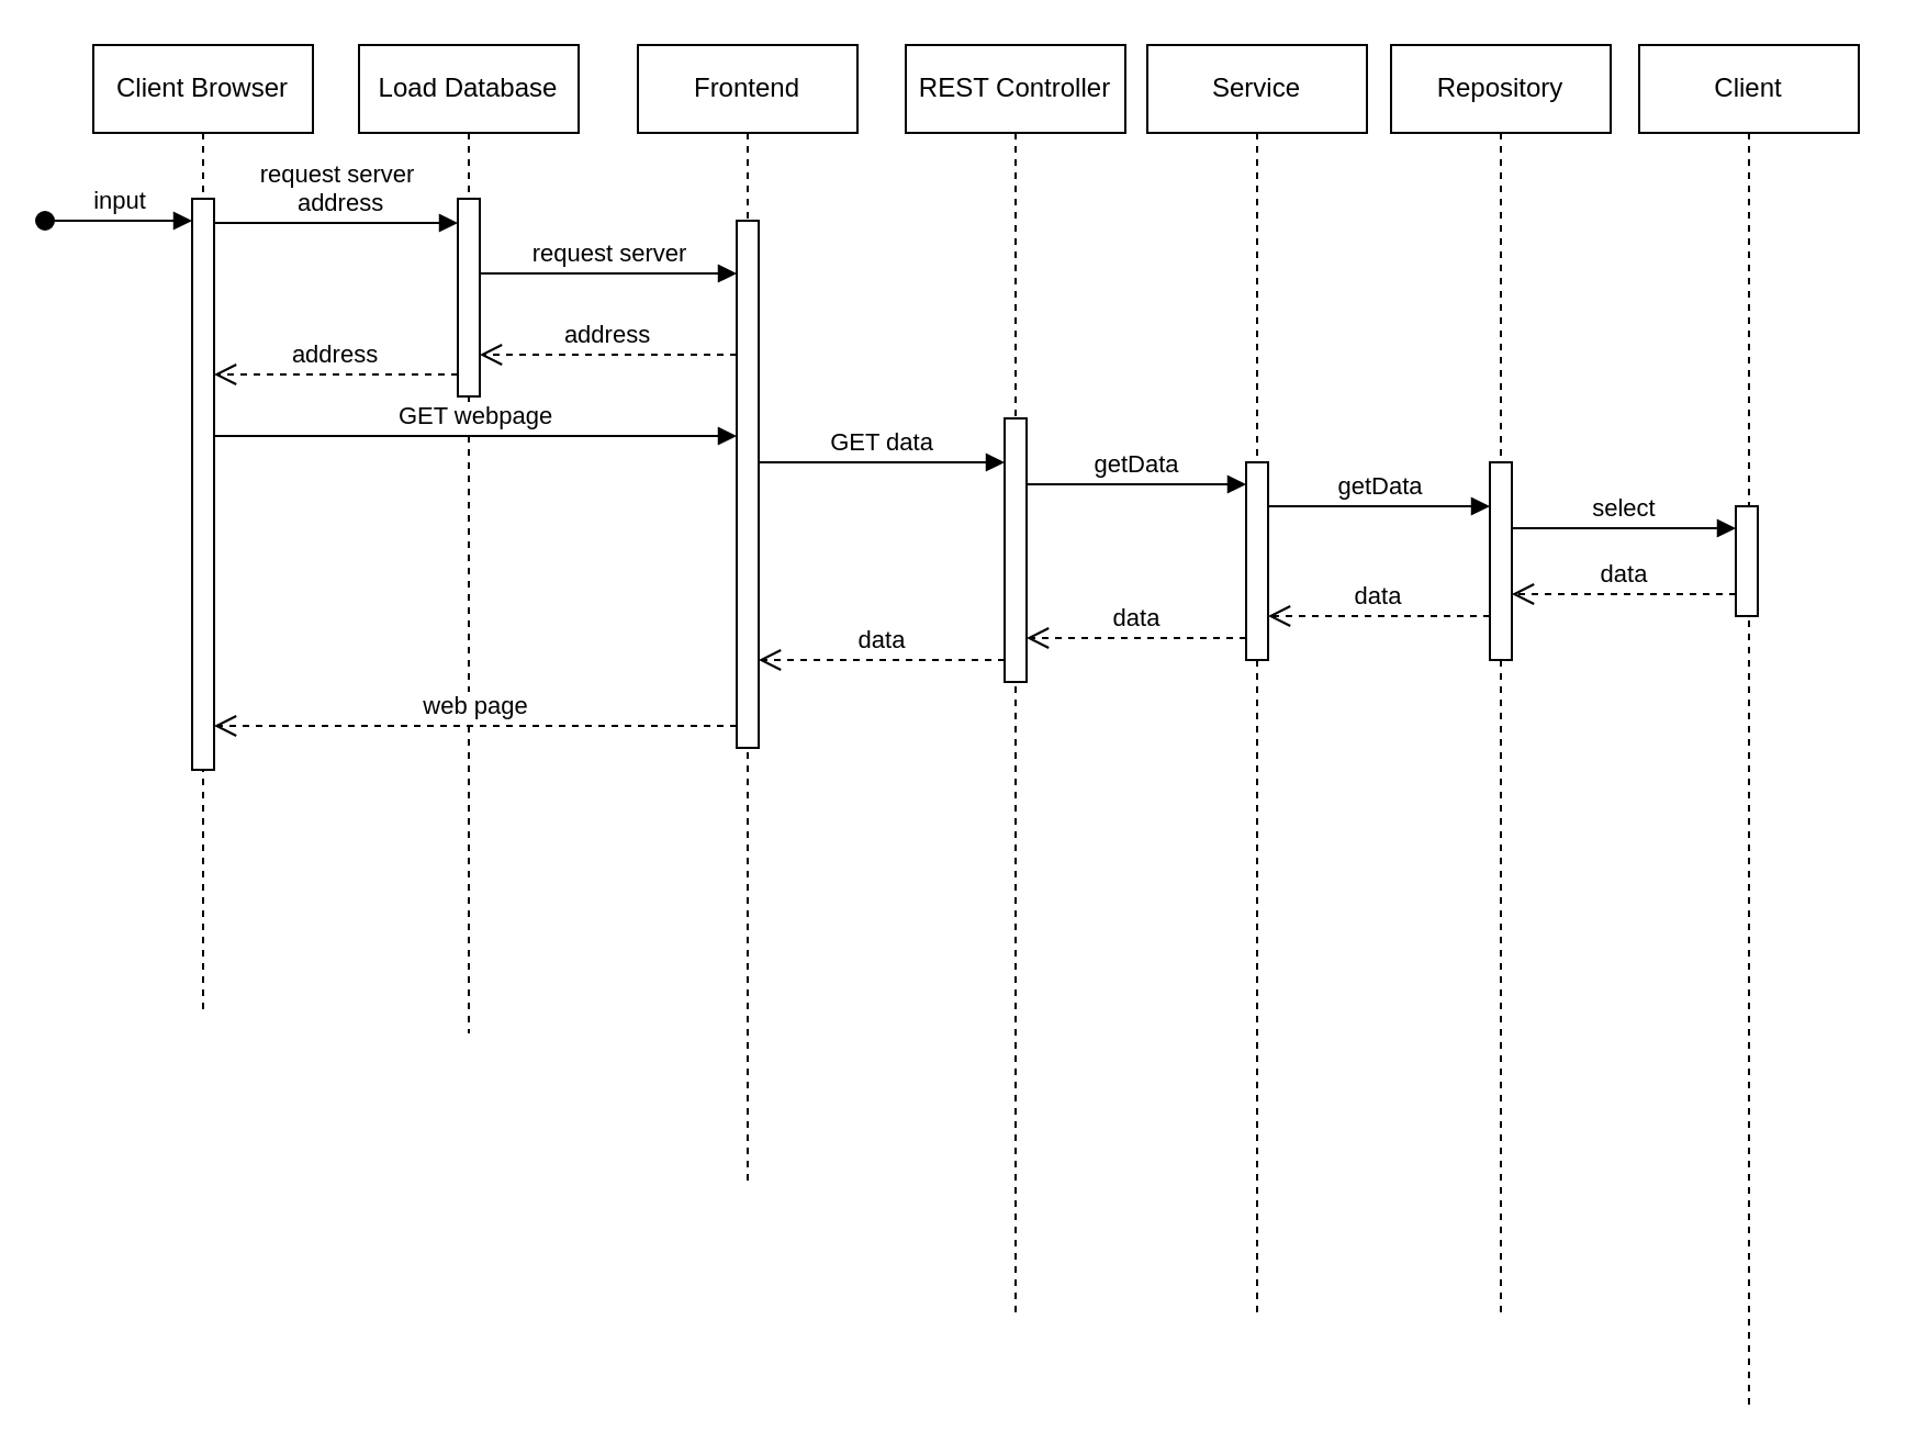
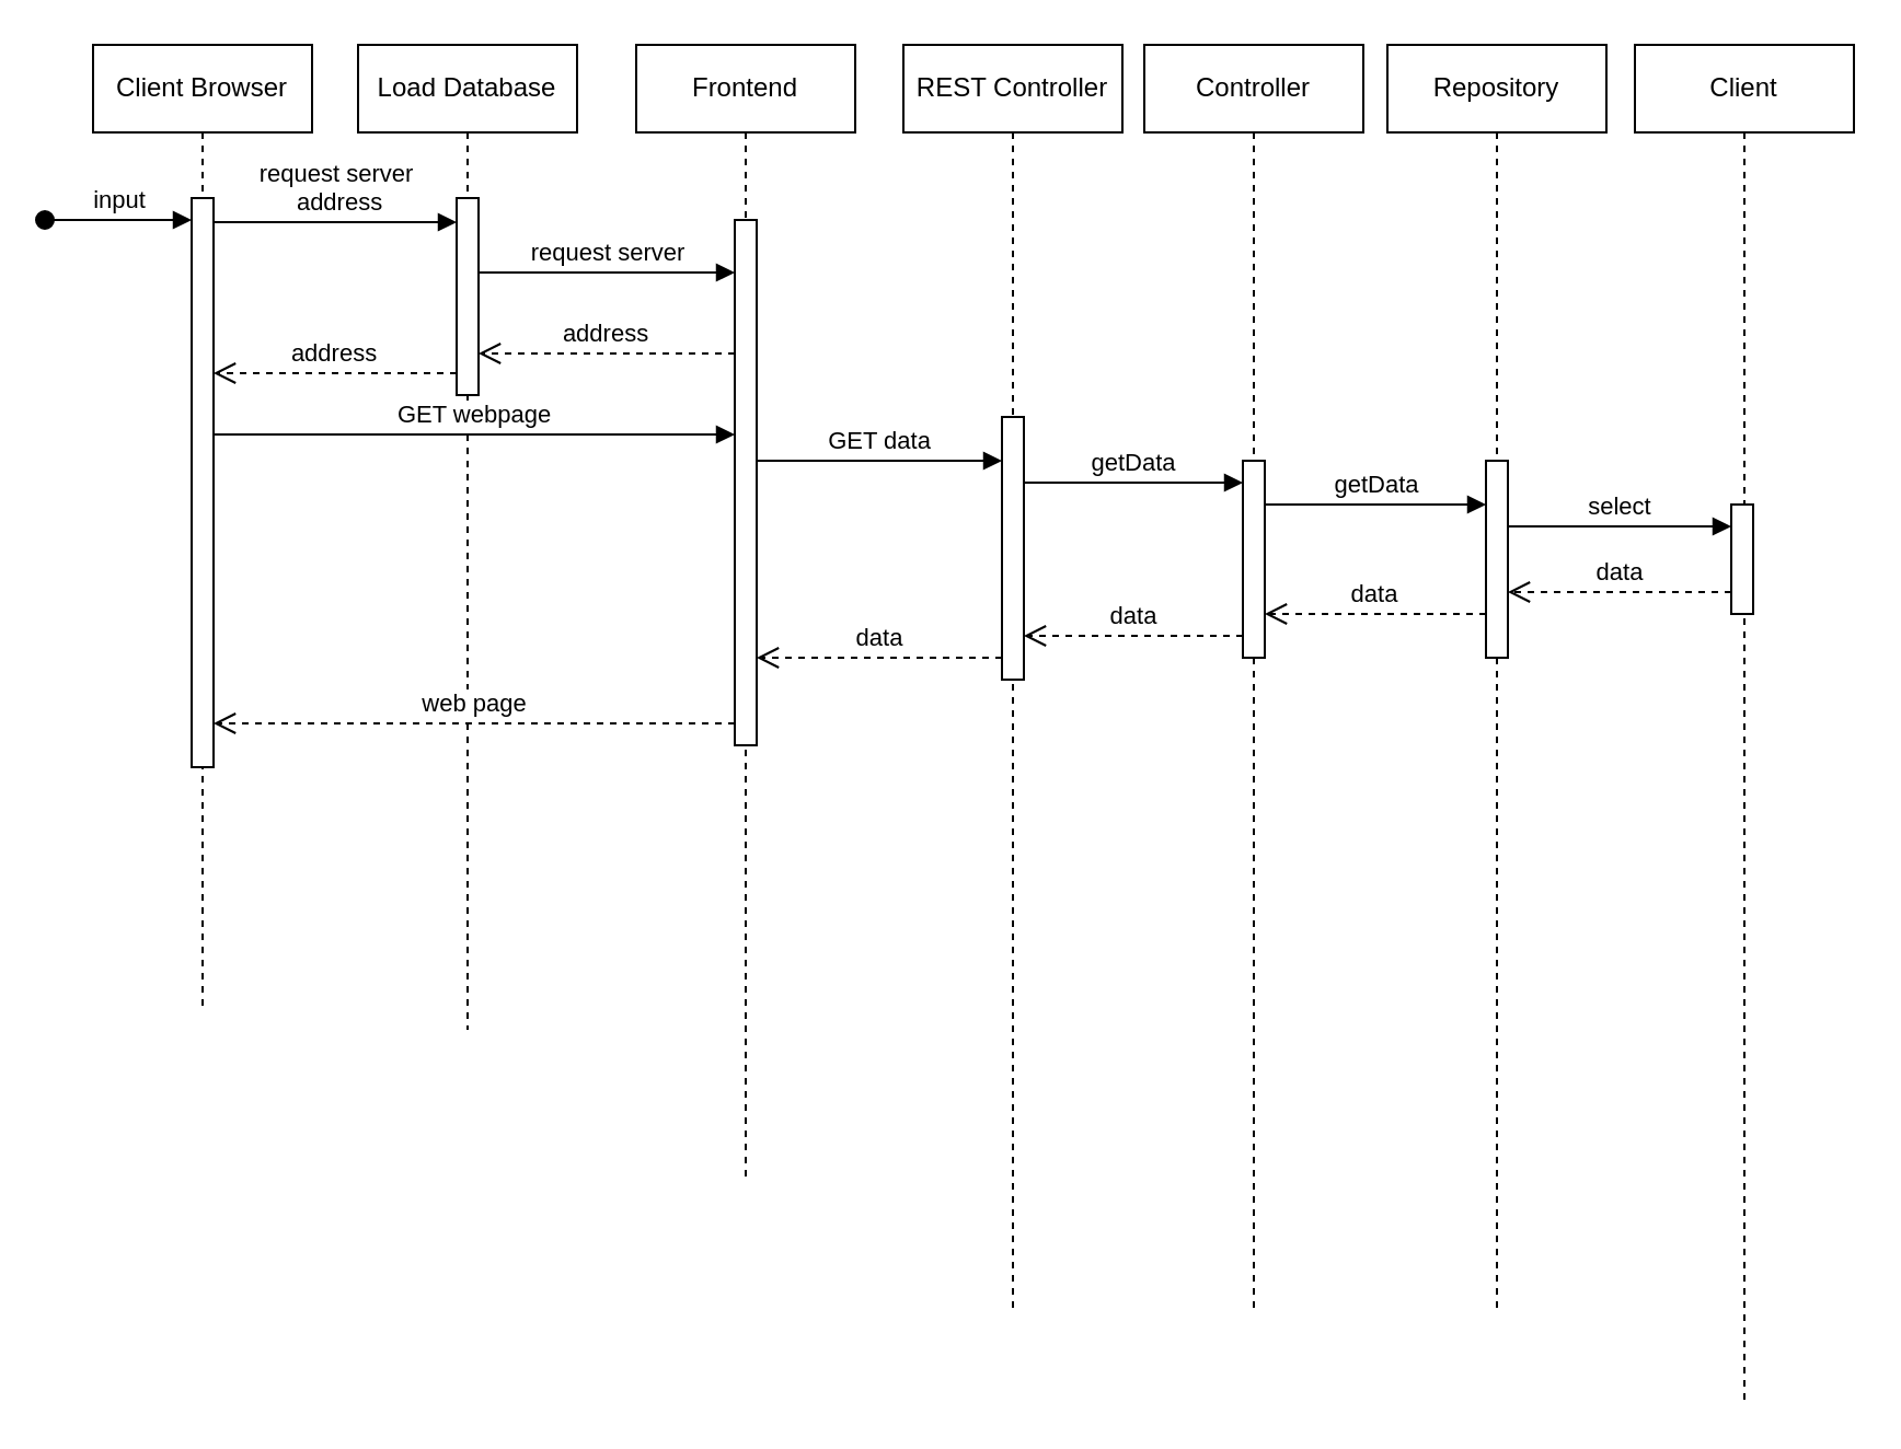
- <mxCell id="25" value="Service" style="shape=umlLifeline;perimeter=lifelinePerimeter;whiteSpace=wrap;html=1;container=0;dropTarget=0;collapsible=0;recursiveResize=0;outlineConnect=0;portConstraint=eastwest;newEdgeStyle={&quot;edgeStyle&quot;:&quot;elbowEdgeStyle&quot;,&quot;elbow&quot;:&quot;vertical&quot;,&quot;curved&quot;:0,&quot;rounded&quot;:0};" vertex="1" parent="1"><mxGeometry x="522" y="20" width="100" height="580" as="geometry" /></mxCell>
+ <mxCell id="25" value="Controller" style="shape=umlLifeline;perimeter=lifelinePerimeter;whiteSpace=wrap;html=1;container=0;dropTarget=0;collapsible=0;recursiveResize=0;outlineConnect=0;portConstraint=eastwest;newEdgeStyle={&quot;edgeStyle&quot;:&quot;elbowEdgeStyle&quot;,&quot;elbow&quot;:&quot;vertical&quot;,&quot;curved&quot;:0,&quot;rounded&quot;:0};" vertex="1" parent="1"><mxGeometry x="522" y="20" width="100" height="580" as="geometry" /></mxCell>
